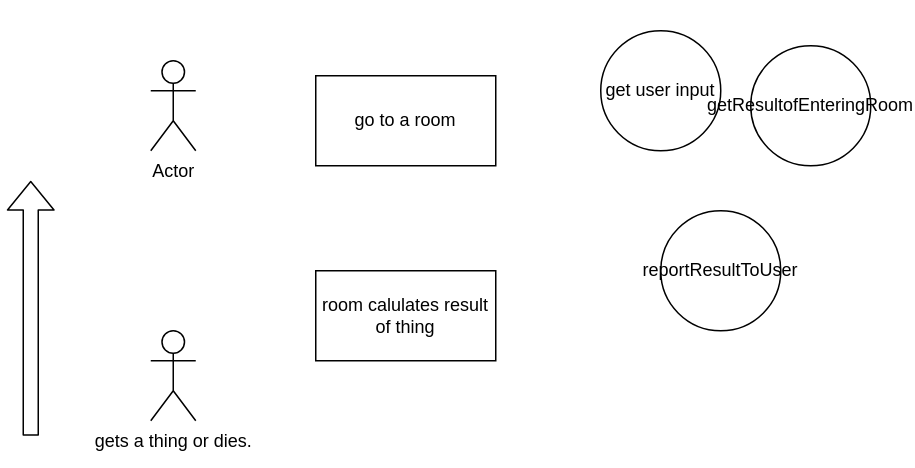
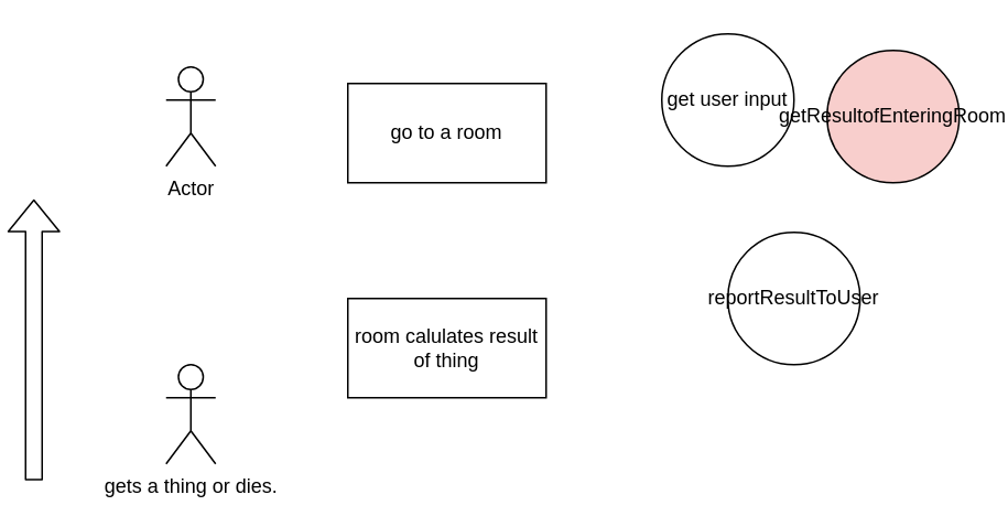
- <mxCell id="8" value="getResultofEnteringRoom" style="ellipse;whiteSpace=wrap;html=1;aspect=fixed;" vertex="1" parent="1"><mxGeometry x="500" y="30" width="80" height="80" as="geometry" /></mxCell>
+ <mxCell id="8" value="getResultofEnteringRoom" style="ellipse;whiteSpace=wrap;html=1;aspect=fixed;fillColor=#f8cecc;" vertex="1" parent="1"><mxGeometry x="500" y="30" width="80" height="80" as="geometry" /></mxCell>
